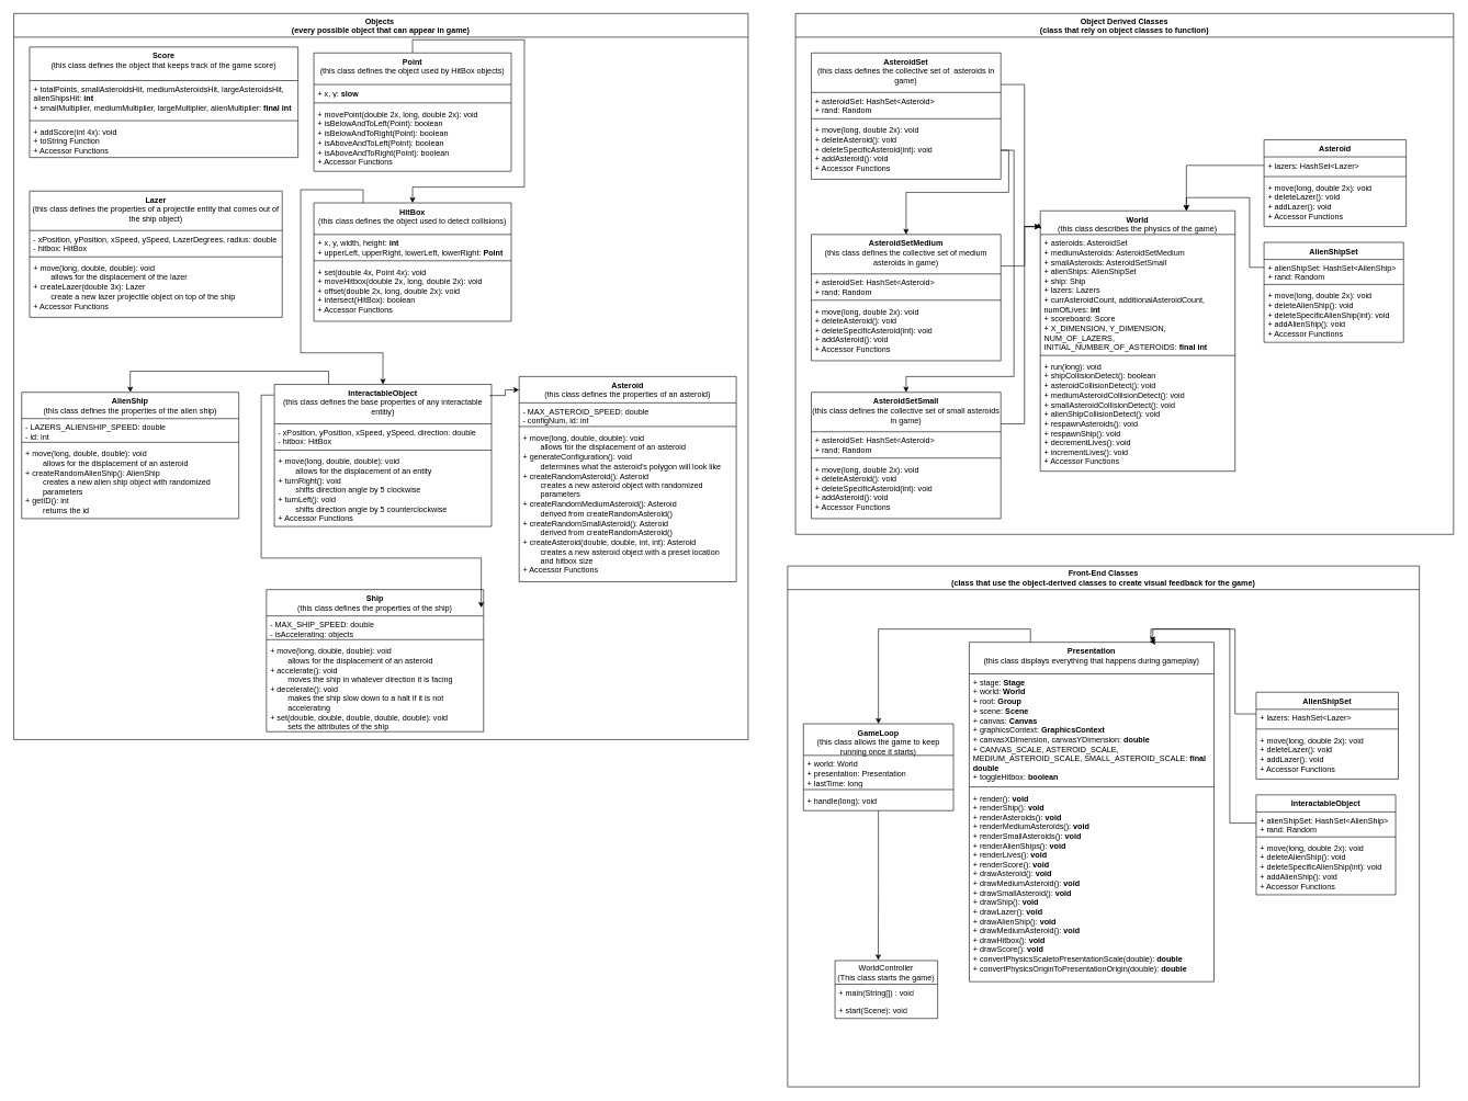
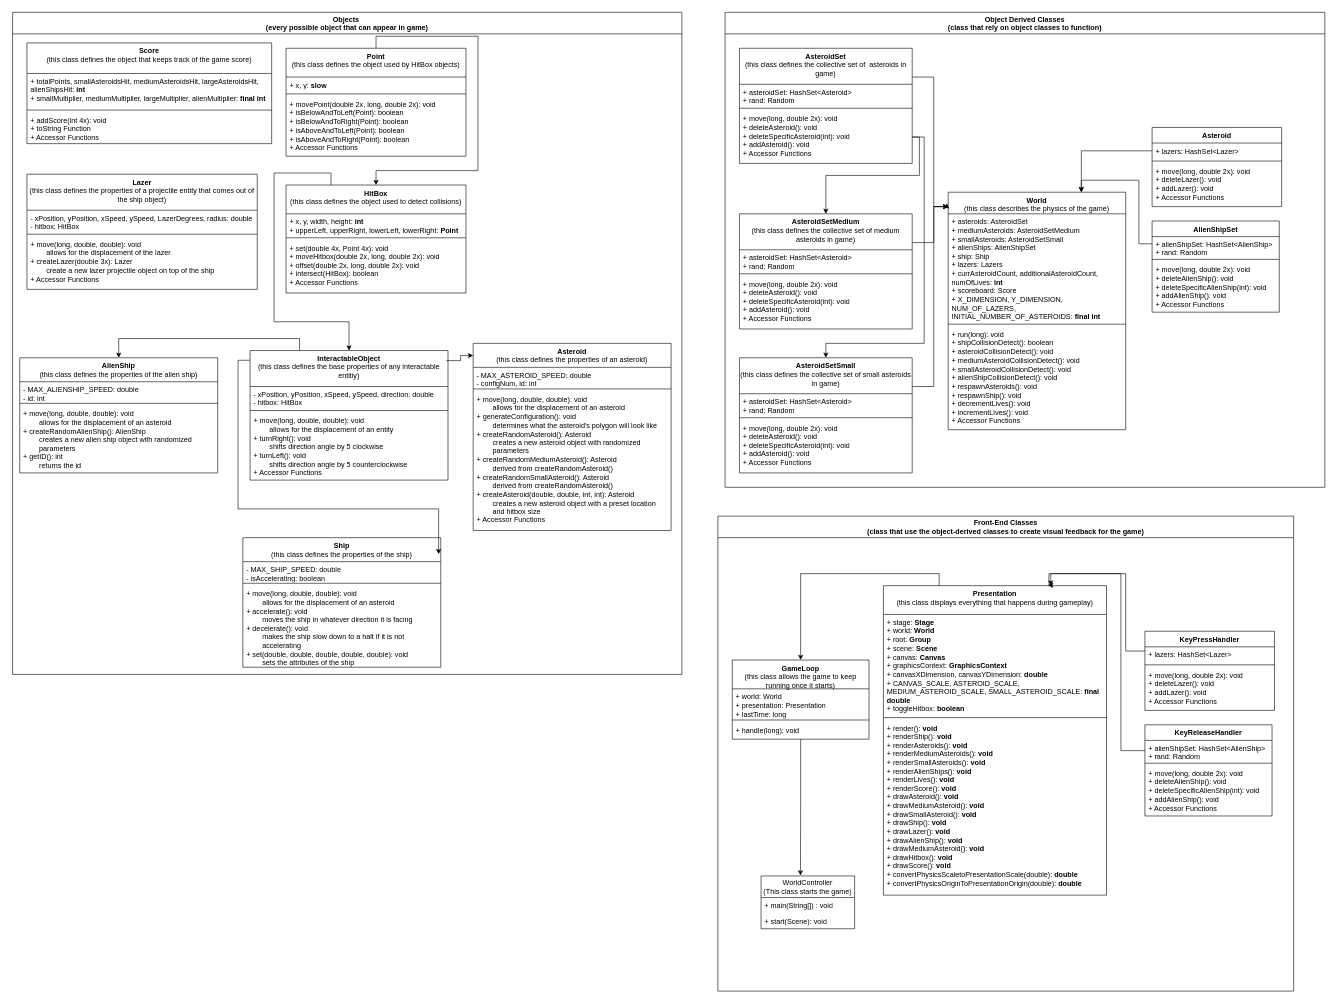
- <mxCell id="18" value="- LAZERS_ALIENSHIP_SPEED: double&lt;div&gt;- id: int&lt;/div&gt;" style="text;strokeColor=none;fillColor=none;align=left;verticalAlign=top;spacingLeft=4;spacingRight=4;overflow=hidden;rotatable=0;points=[[0,0.5],[1,0.5]];portConstraint=eastwest;whiteSpace=wrap;html=1;" vertex="1" parent="17"><mxGeometry y="40" width="330" height="32" as="geometry" /></mxCell>
+ <mxCell id="18" value="- MAX_ALIENSHIP_SPEED: double&lt;div&gt;- id: int&lt;/div&gt;" style="text;strokeColor=none;fillColor=none;align=left;verticalAlign=top;spacingLeft=4;spacingRight=4;overflow=hidden;rotatable=0;points=[[0,0.5],[1,0.5]];portConstraint=eastwest;whiteSpace=wrap;html=1;" vertex="1" parent="17"><mxGeometry y="40" width="330" height="32" as="geometry" /></mxCell>
- <mxCell id="13" value="- MAX_SHIP_SPEED: double&lt;div&gt;- isAccelerating: objects&lt;/div&gt;" style="text;strokeColor=none;fillColor=none;align=left;verticalAlign=top;spacingLeft=4;spacingRight=4;overflow=hidden;rotatable=0;points=[[0,0.5],[1,0.5]];portConstraint=eastwest;whiteSpace=wrap;html=1;" vertex="1" parent="12"><mxGeometry y="40" width="330" height="32" as="geometry" /></mxCell>
+ <mxCell id="13" value="- MAX_SHIP_SPEED: double&lt;div&gt;- isAccelerating: boolean&lt;/div&gt;" style="text;strokeColor=none;fillColor=none;align=left;verticalAlign=top;spacingLeft=4;spacingRight=4;overflow=hidden;rotatable=0;points=[[0,0.5],[1,0.5]];portConstraint=eastwest;whiteSpace=wrap;html=1;" vertex="1" parent="12"><mxGeometry y="40" width="330" height="32" as="geometry" /></mxCell>
- <mxCell id="75" value="AlienShipSet" style="swimlane;fontStyle=1;align=center;verticalAlign=top;childLayout=stackLayout;horizontal=1;startSize=26;horizontalStack=0;resizeParent=1;resizeParentMax=0;resizeLast=0;collapsible=1;marginBottom=0;whiteSpace=wrap;html=1;" vertex="1" parent="73"><mxGeometry x="712" y="192" width="216" height="132" as="geometry" /></mxCell>
+ <mxCell id="75" value="KeyPressHandler" style="swimlane;fontStyle=1;align=center;verticalAlign=top;childLayout=stackLayout;horizontal=1;startSize=26;horizontalStack=0;resizeParent=1;resizeParentMax=0;resizeLast=0;collapsible=1;marginBottom=0;whiteSpace=wrap;html=1;" vertex="1" parent="73"><mxGeometry x="712" y="192" width="216" height="132" as="geometry" /></mxCell>
- <mxCell id="79" value="InteractableObject" style="swimlane;fontStyle=1;align=center;verticalAlign=top;childLayout=stackLayout;horizontal=1;startSize=26;horizontalStack=0;resizeParent=1;resizeParentMax=0;resizeLast=0;collapsible=1;marginBottom=0;whiteSpace=wrap;html=1;" vertex="1" parent="73"><mxGeometry x="712" y="348" width="212" height="152" as="geometry" /></mxCell>
+ <mxCell id="79" value="KeyReleaseHandler" style="swimlane;fontStyle=1;align=center;verticalAlign=top;childLayout=stackLayout;horizontal=1;startSize=26;horizontalStack=0;resizeParent=1;resizeParentMax=0;resizeLast=0;collapsible=1;marginBottom=0;whiteSpace=wrap;html=1;" vertex="1" parent="73"><mxGeometry x="712" y="348" width="212" height="152" as="geometry" /></mxCell>
